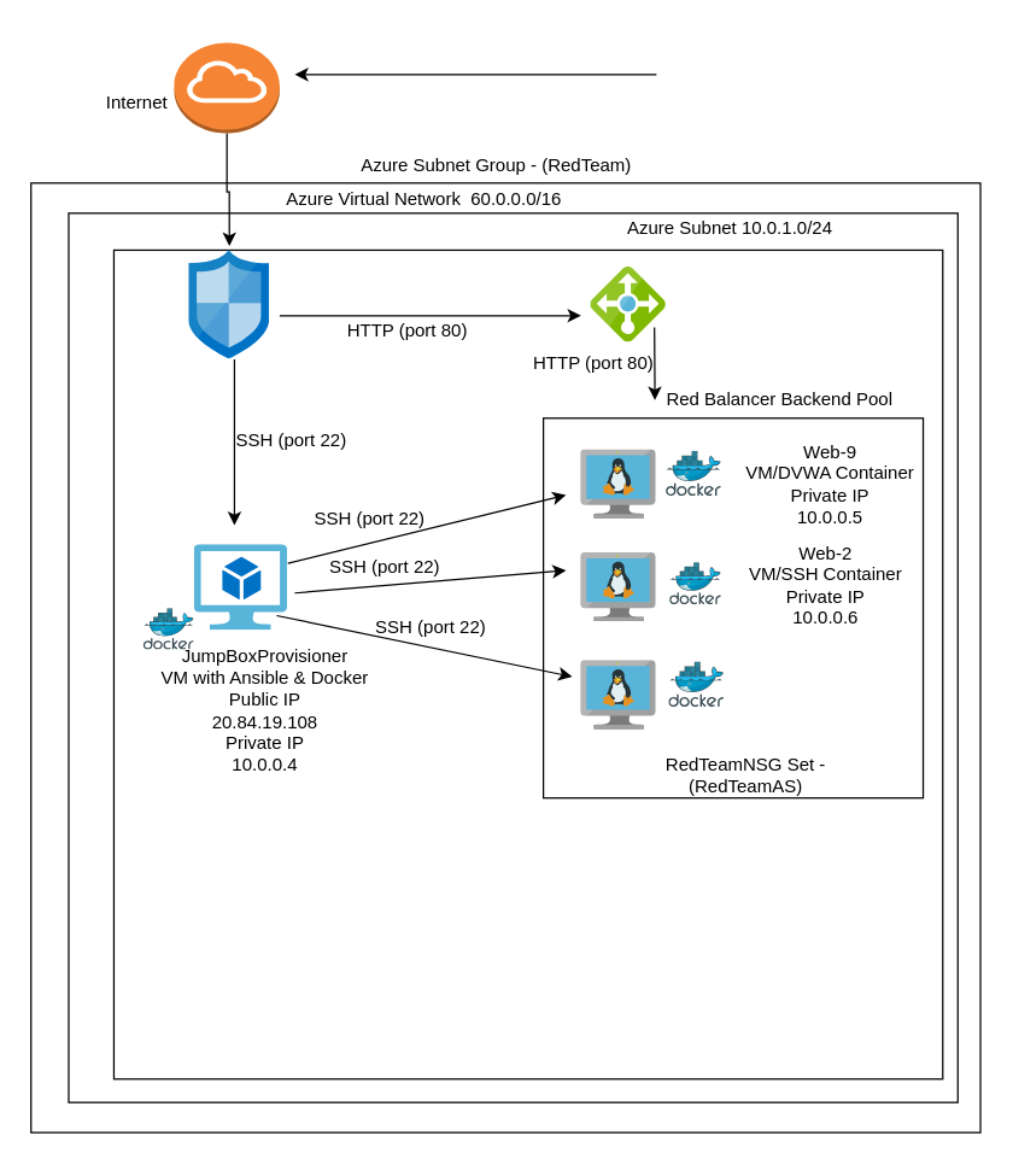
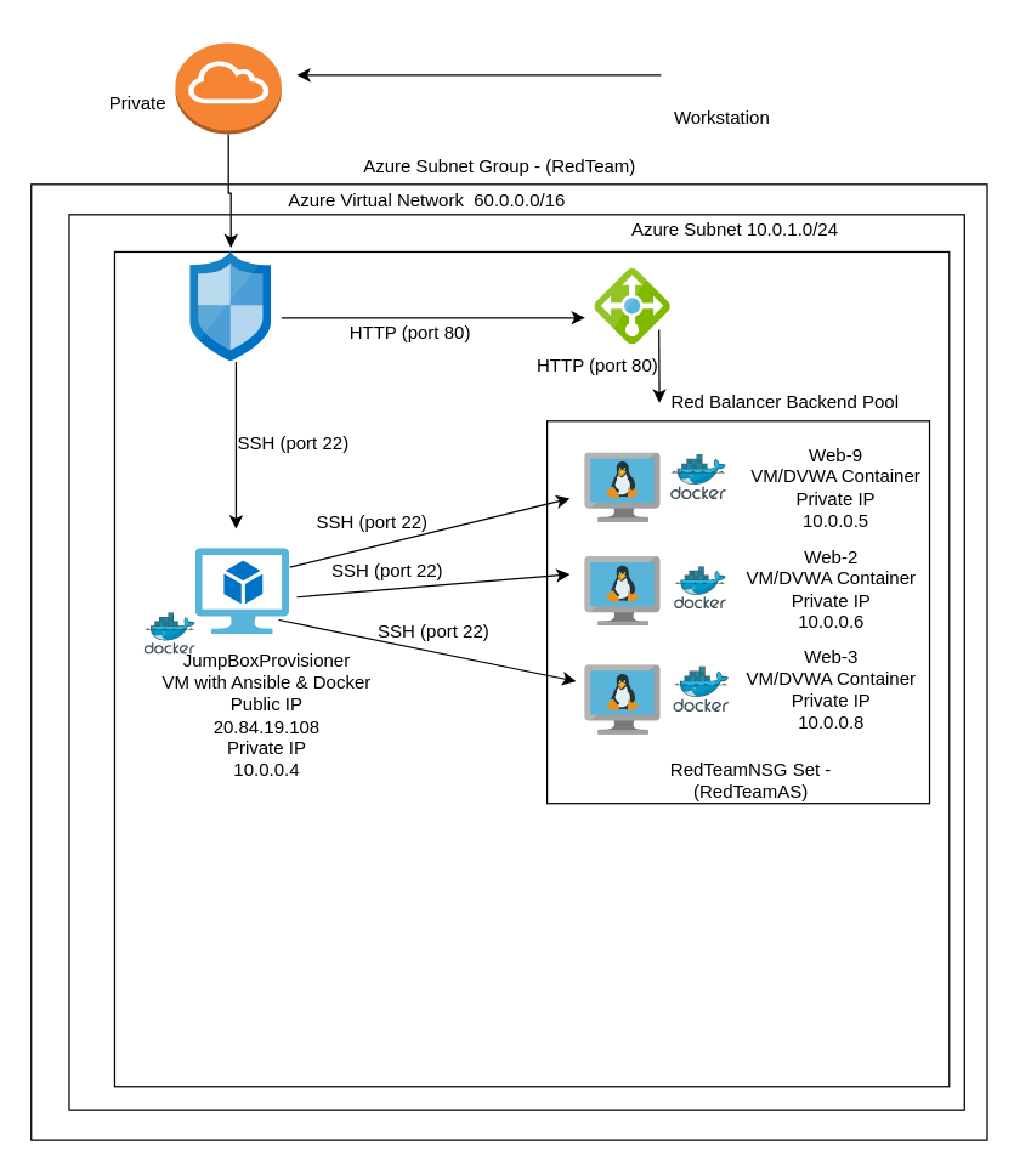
- <mxCell id="19" value="Internet" style="text;html=1;align=center;verticalAlign=middle;resizable=0;points=[];autosize=1;strokeColor=none;fillColor=none;" parent="1" vertex="1"><mxGeometry x="60" y="58" width="60" height="20" as="geometry" /></mxCell>
+ <mxCell id="19" value="Private" style="text;html=1;align=center;verticalAlign=middle;resizable=0;points=[];autosize=1;strokeColor=none;fillColor=none;" parent="1" vertex="1"><mxGeometry x="60" y="58" width="60" height="20" as="geometry" /></mxCell>
+ <mxCell id="18" value="Workstation" style="text;html=1;align=center;verticalAlign=middle;resizable=0;points=[];autosize=1;strokeColor=none;fillColor=none;" parent="1" vertex="1"><mxGeometry x="435" y="68" width="80" height="20" as="geometry" /></mxCell>
- <mxCell id="11" value="Web-2&lt;br&gt;VM/SSH Container&lt;br&gt;Private IP&lt;br&gt;10.0.0.6" style="text;html=1;align=center;verticalAlign=middle;resizable=0;points=[];autosize=1;strokeColor=none;fillColor=none;" parent="1" vertex="1"><mxGeometry x="482" y="358" width="130" height="60" as="geometry" /></mxCell>
+ <mxCell id="11" value="Web-2&lt;br&gt;VM/DVWA Container&lt;br&gt;Private IP&lt;br&gt;10.0.0.6" style="text;html=1;align=center;verticalAlign=middle;resizable=0;points=[];autosize=1;strokeColor=none;fillColor=none;" parent="1" vertex="1"><mxGeometry x="482" y="358" width="130" height="60" as="geometry" /></mxCell>
+ <mxCell id="12" value="Web-3&lt;br&gt;VM/DVWA Container&lt;br&gt;Private IP&lt;br&gt;10.0.0.8" style="text;html=1;align=center;verticalAlign=middle;resizable=0;points=[];autosize=1;strokeColor=none;fillColor=none;" parent="1" vertex="1"><mxGeometry x="482" y="424" width="130" height="60" as="geometry" /></mxCell>
